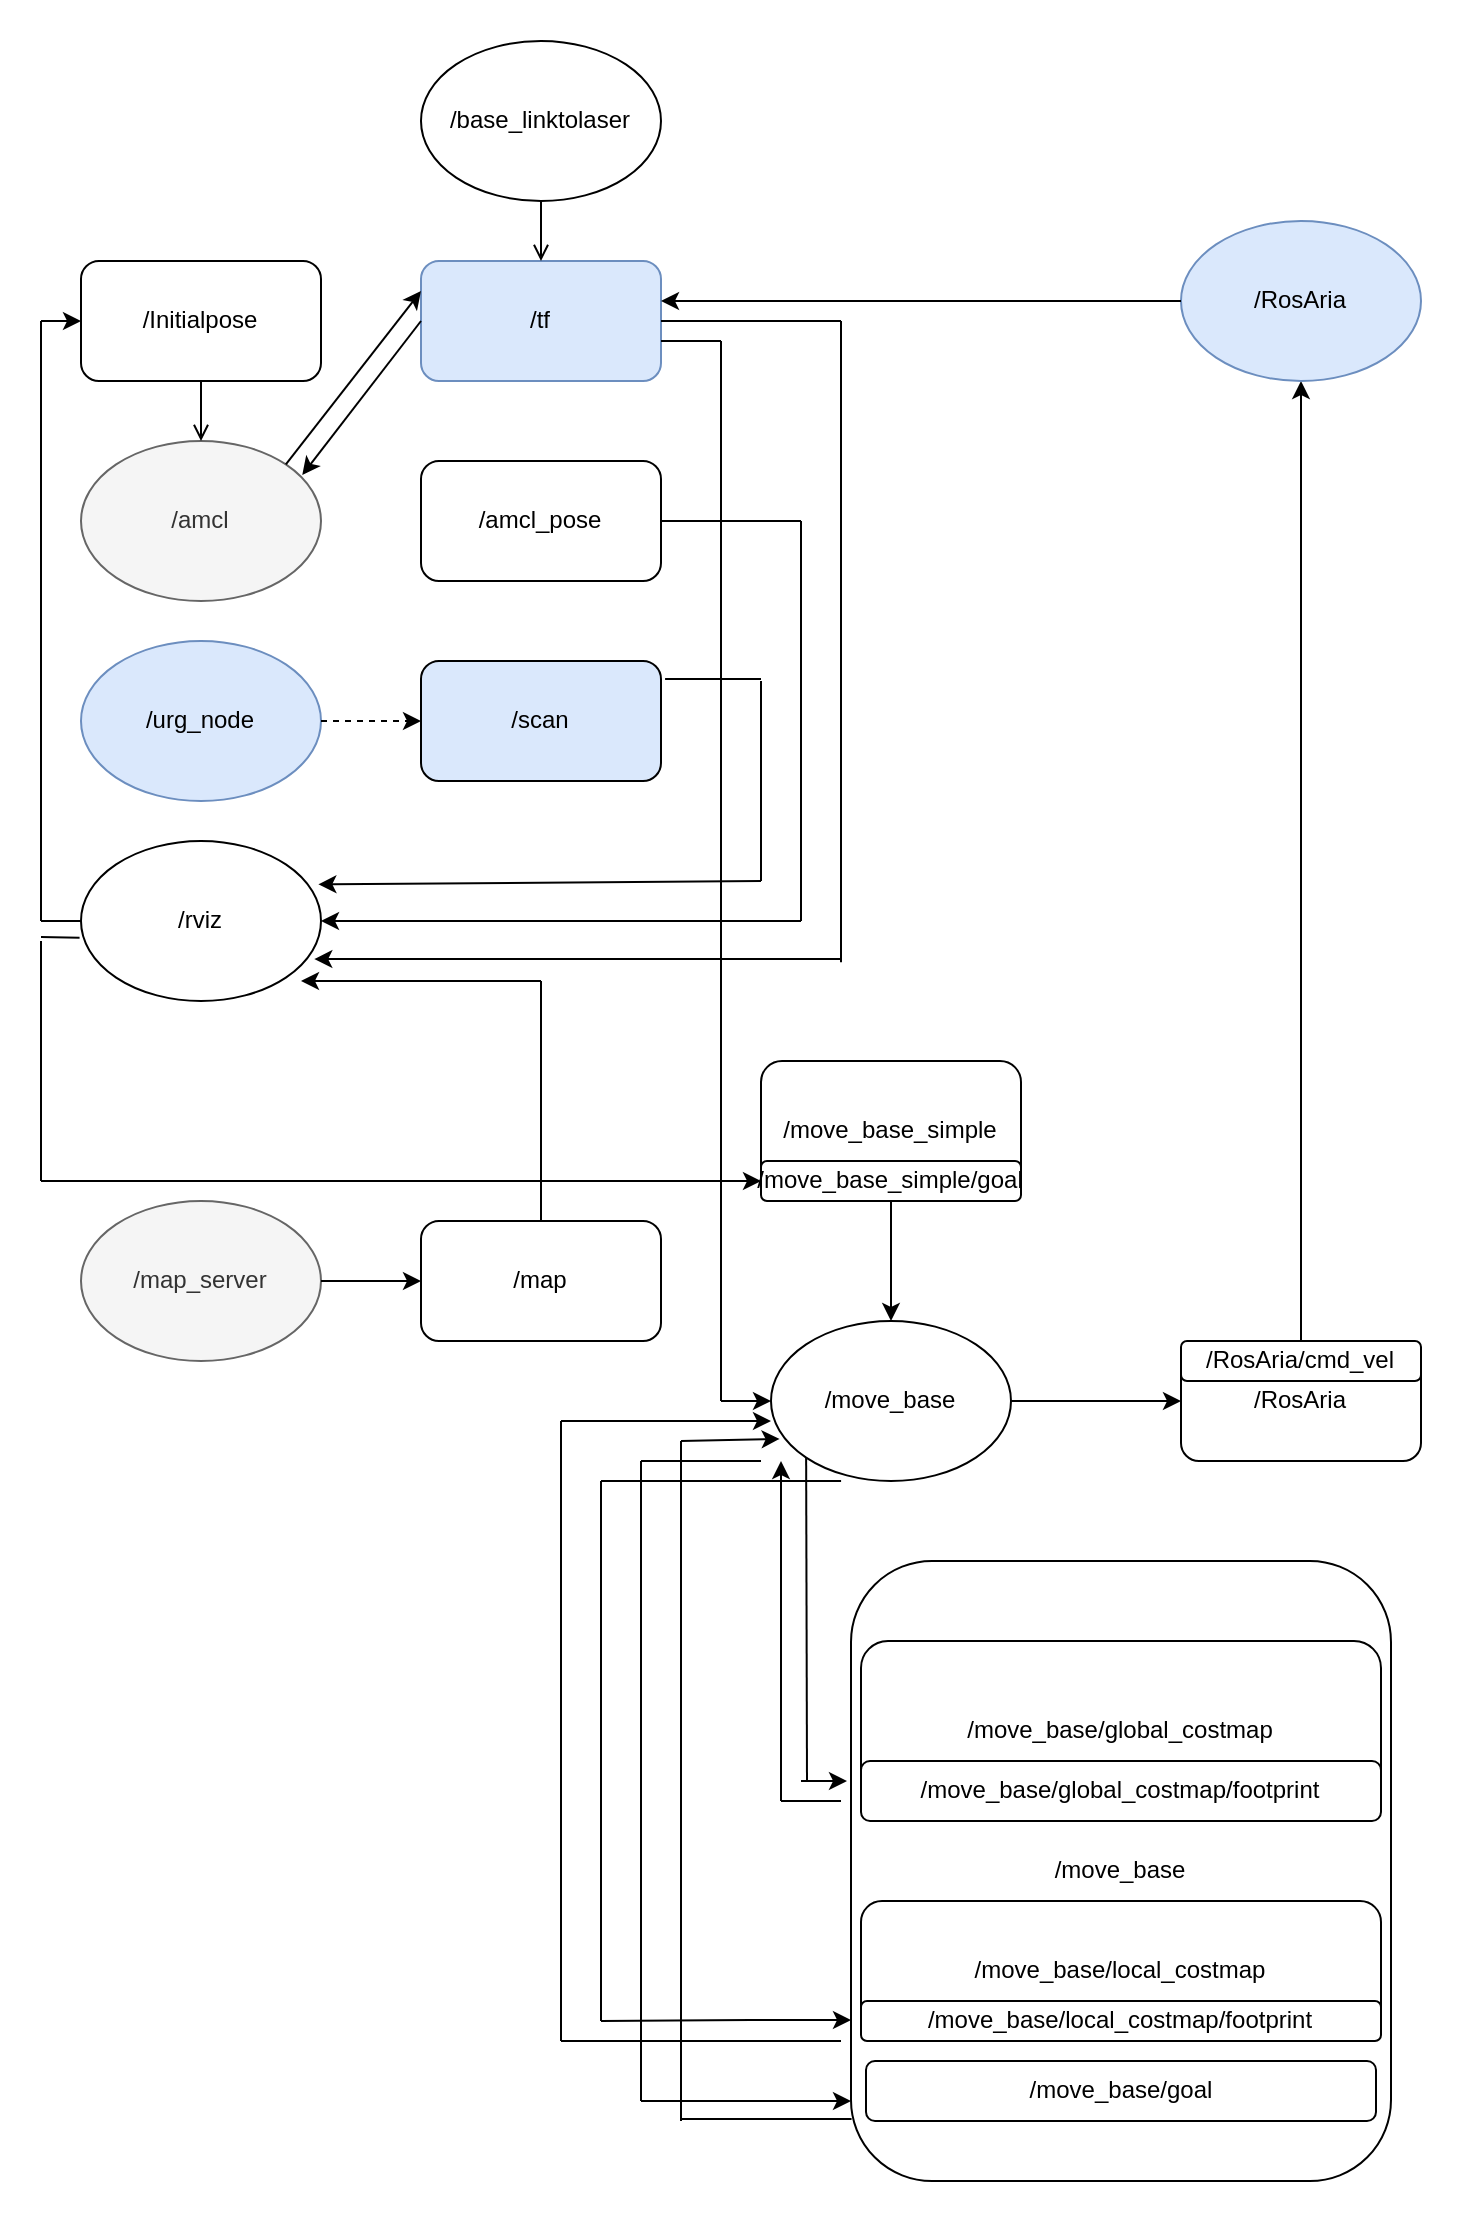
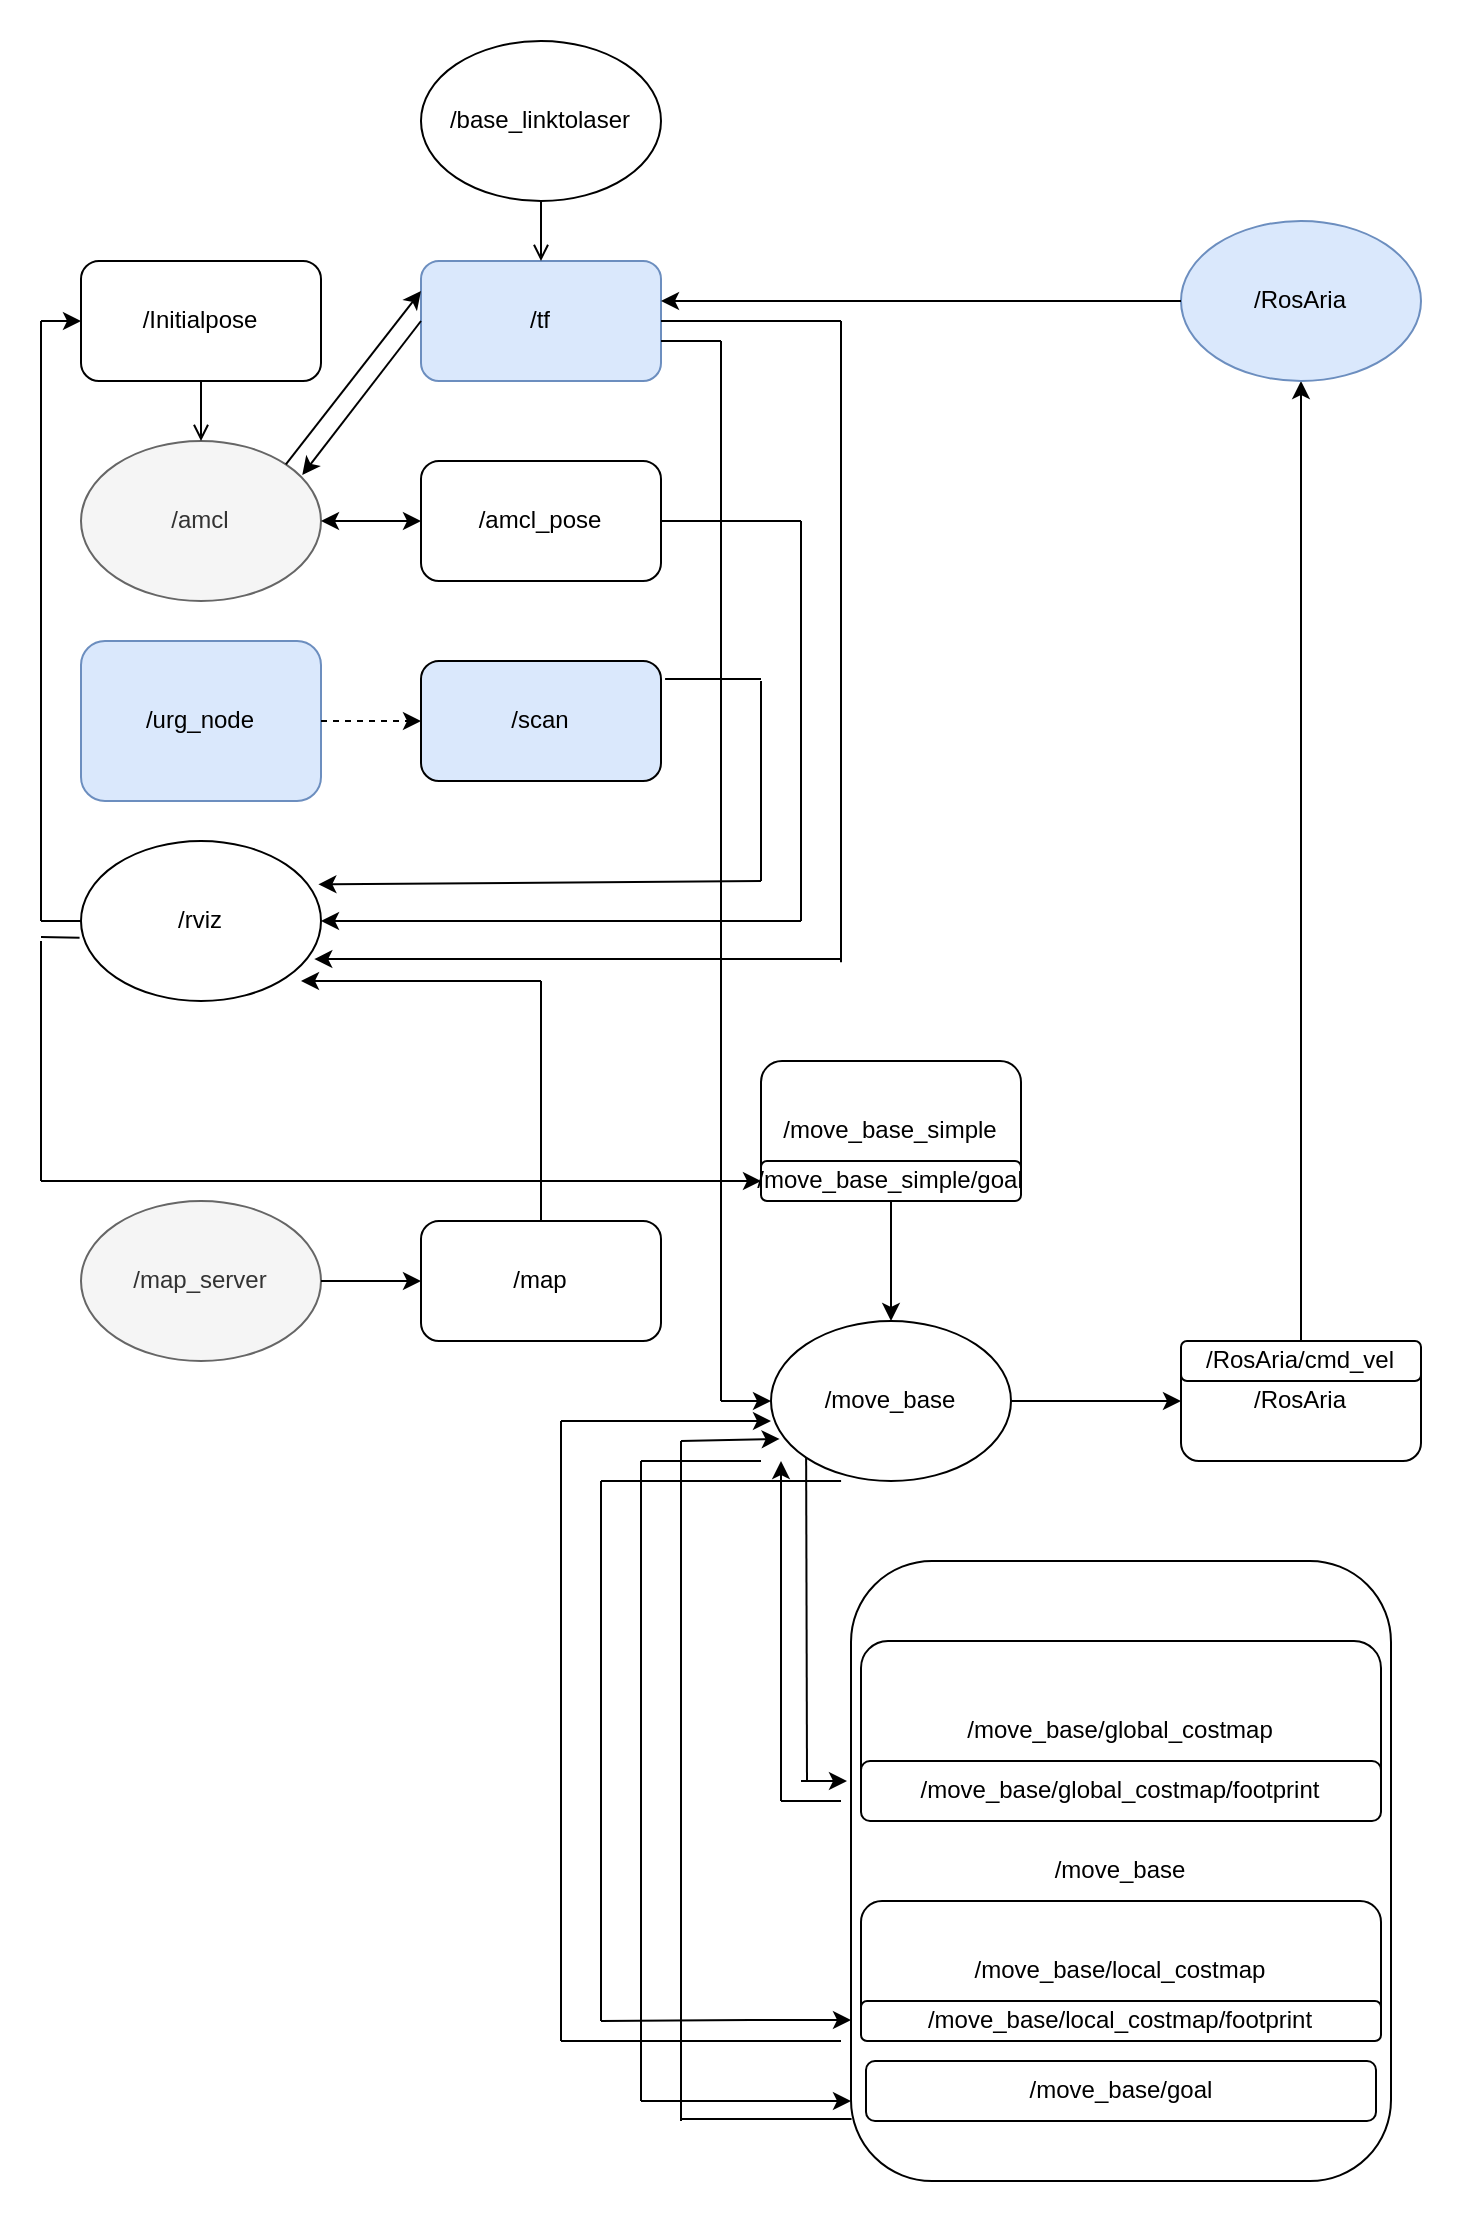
+ <mxCell id="12" value="" style="endArrow=classic;startArrow=classic;html=1;entryX=0;entryY=0.5;entryDx=0;entryDy=0;exitX=1;exitY=0.5;exitDx=0;exitDy=0;" edge="1" parent="1" source="4" target="11"><mxGeometry width="50" height="50" relative="1" as="geometry"><mxPoint x="320" y="290" as="sourcePoint" /><mxPoint x="370" y="240" as="targetPoint" /></mxGeometry></mxCell>
- <mxCell id="2" value="/urg_node" style="ellipse;whiteSpace=wrap;html=1;fillColor=#dae8fc;strokeColor=#6c8ebf;" vertex="1" parent="1"><mxGeometry x="40" y="320" width="120" height="80" as="geometry" /></mxCell>
+ <mxCell id="2" value="/urg_node" style="whiteSpace=wrap;html=1;fillColor=#dae8fc;strokeColor=#6c8ebf;rounded=1;" vertex="1" parent="1"><mxGeometry x="40" y="320" width="120" height="80" as="geometry" /></mxCell>
